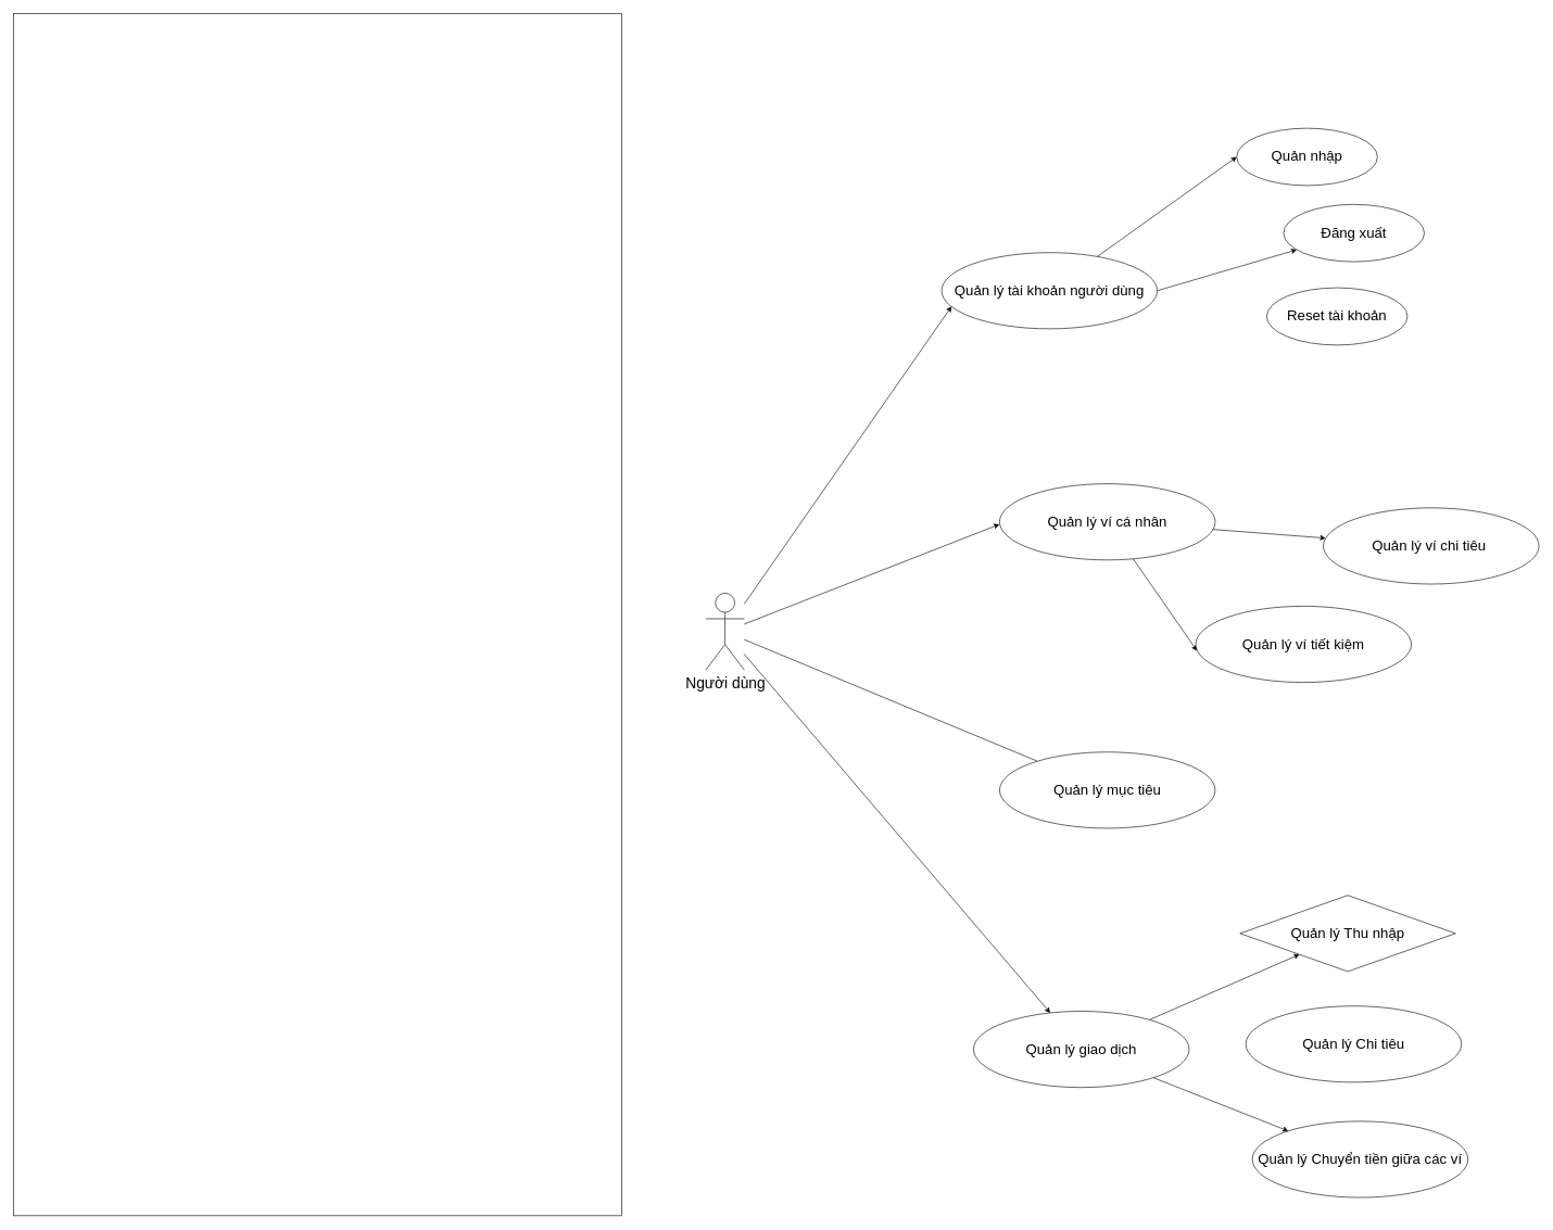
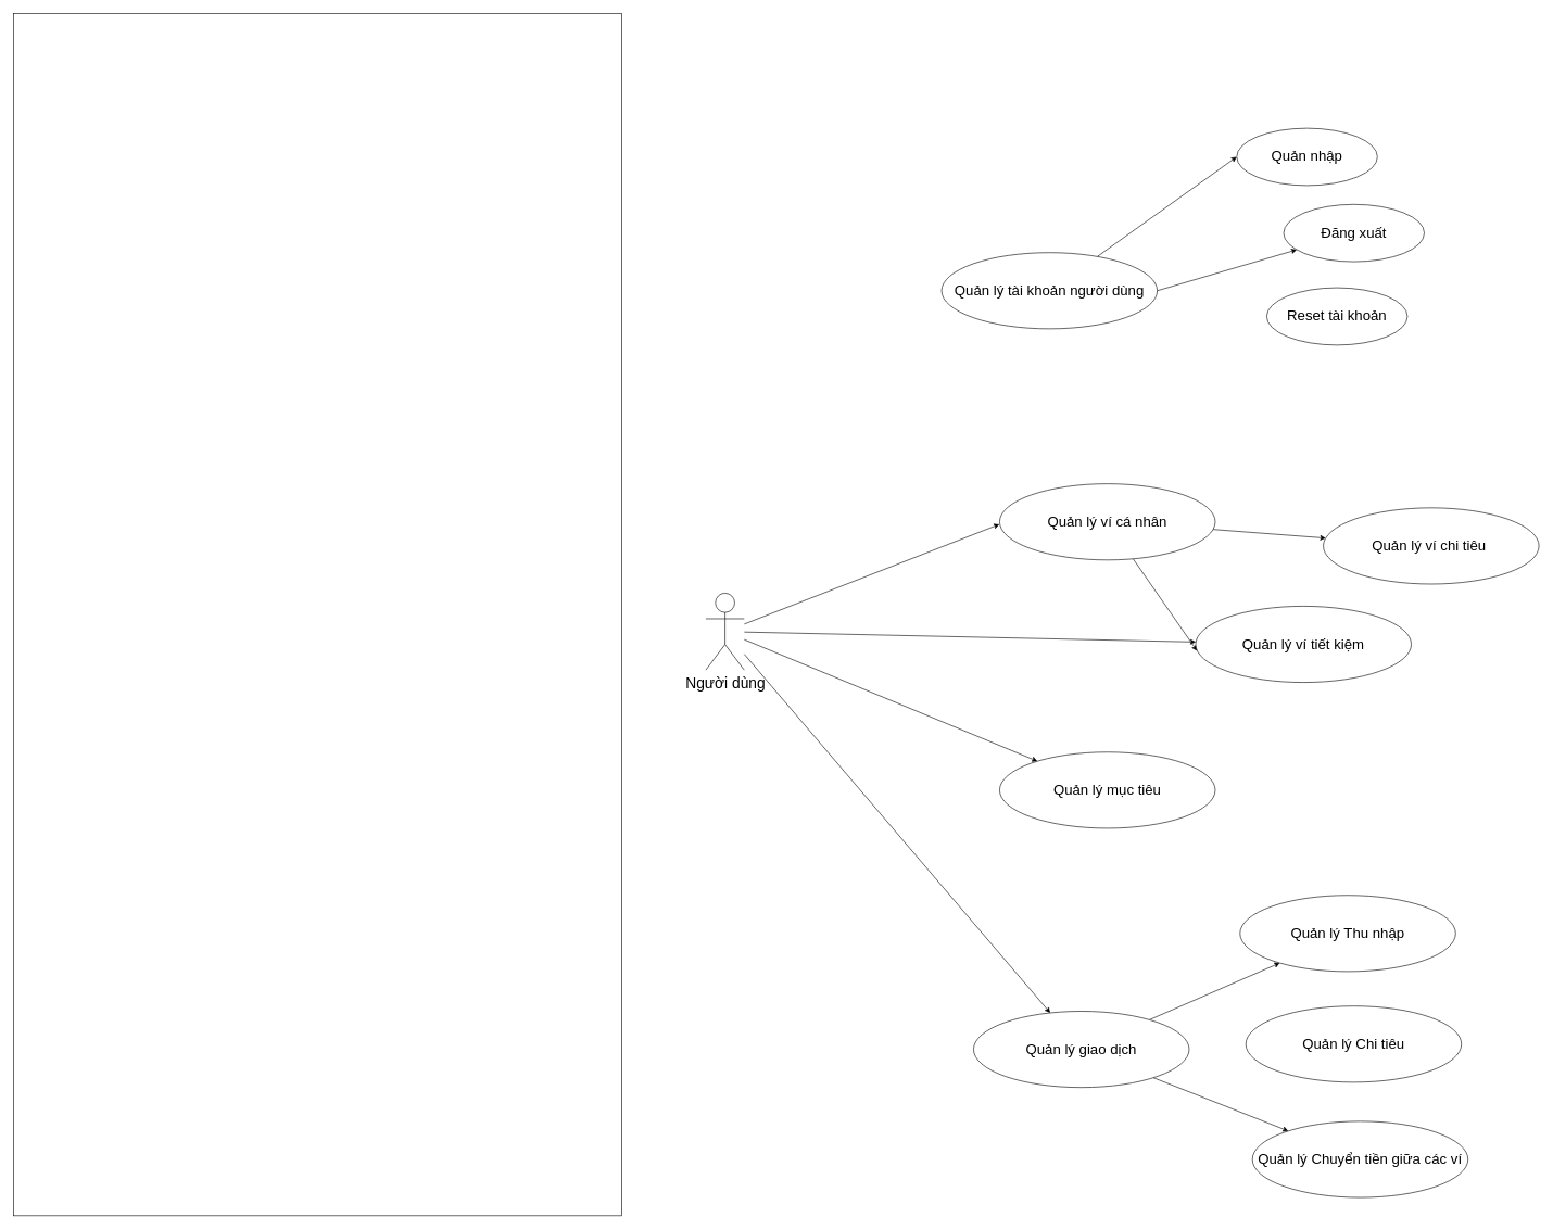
- <mxCell id="3" style="edgeStyle=none;rounded=0;orthogonalLoop=1;jettySize=auto;html=1;entryX=0.046;entryY=0.707;entryDx=0;entryDy=0;entryPerimeter=0;fontSize=22;" edge="1" parent="1" source="7" target="11"><mxGeometry relative="1" as="geometry" /></mxCell>
+ <mxCell id="3" style="edgeStyle=none;rounded=0;orthogonalLoop=1;jettySize=auto;html=1;fontSize=22;" edge="1" parent="1" source="7" target="22"><mxGeometry relative="1" as="geometry" /></mxCell>
- <mxCell id="5" style="edgeStyle=none;rounded=0;orthogonalLoop=1;jettySize=auto;html=1;fontSize=22;endArrow=none;" edge="1" parent="1" source="7" target="15"><mxGeometry relative="1" as="geometry" /></mxCell>
+ <mxCell id="5" style="edgeStyle=none;rounded=0;orthogonalLoop=1;jettySize=auto;html=1;fontSize=22;" edge="1" parent="1" source="7" target="15"><mxGeometry relative="1" as="geometry" /></mxCell>
- <mxCell id="23" value="&lt;span style=&quot;font-size: 22px&quot;&gt;Quản lý Thu nhập&lt;/span&gt;" style="rhombus;whiteSpace=wrap;html=1;" vertex="1" parent="1"><mxGeometry x="1903" y="1374" width="331" height="117" as="geometry" /></mxCell>
+ <mxCell id="23" value="&lt;span style=&quot;font-size: 22px&quot;&gt;Quản lý Thu nhập&lt;/span&gt;" style="ellipse;whiteSpace=wrap;html=1;" vertex="1" parent="1"><mxGeometry x="1903" y="1374" width="331" height="117" as="geometry" /></mxCell>
